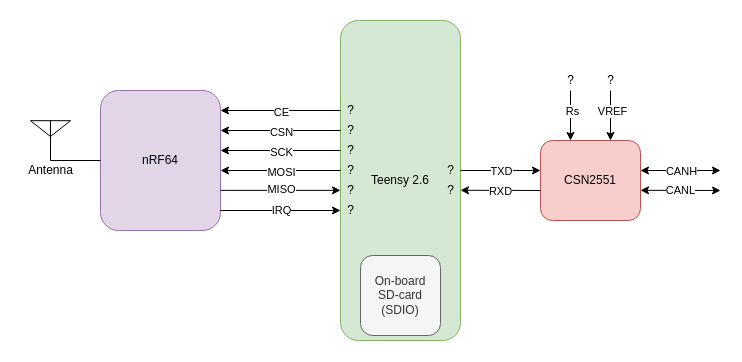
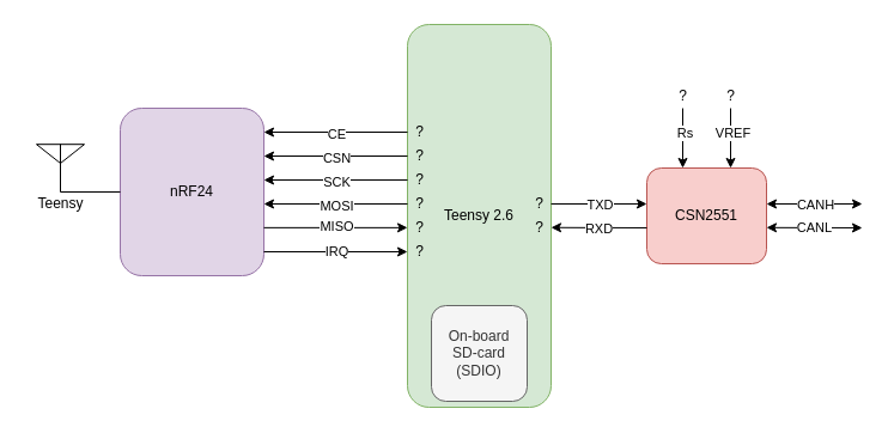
- <mxCell id="3" value="nRF64" style="rounded=1;whiteSpace=wrap;html=1;fillColor=#e1d5e7;strokeColor=#9673a6;" vertex="1" parent="1"><mxGeometry x="100" y="90" width="120" height="140" as="geometry" /></mxCell>
+ <mxCell id="3" value="nRF24" style="rounded=1;whiteSpace=wrap;html=1;fillColor=#e1d5e7;strokeColor=#9673a6;" vertex="1" parent="1"><mxGeometry x="100" y="90" width="120" height="140" as="geometry" /></mxCell>
- <mxCell id="42" value="Antenna" style="text;html=1;align=center;verticalAlign=middle;resizable=0;points=[];autosize=1;" vertex="1" parent="1"><mxGeometry x="20" y="160" width="60" height="20" as="geometry" /></mxCell>
+ <mxCell id="42" value="Teensy" style="text;html=1;align=center;verticalAlign=middle;resizable=0;points=[];autosize=1;" vertex="1" parent="1"><mxGeometry x="20" y="160" width="60" height="20" as="geometry" /></mxCell>
